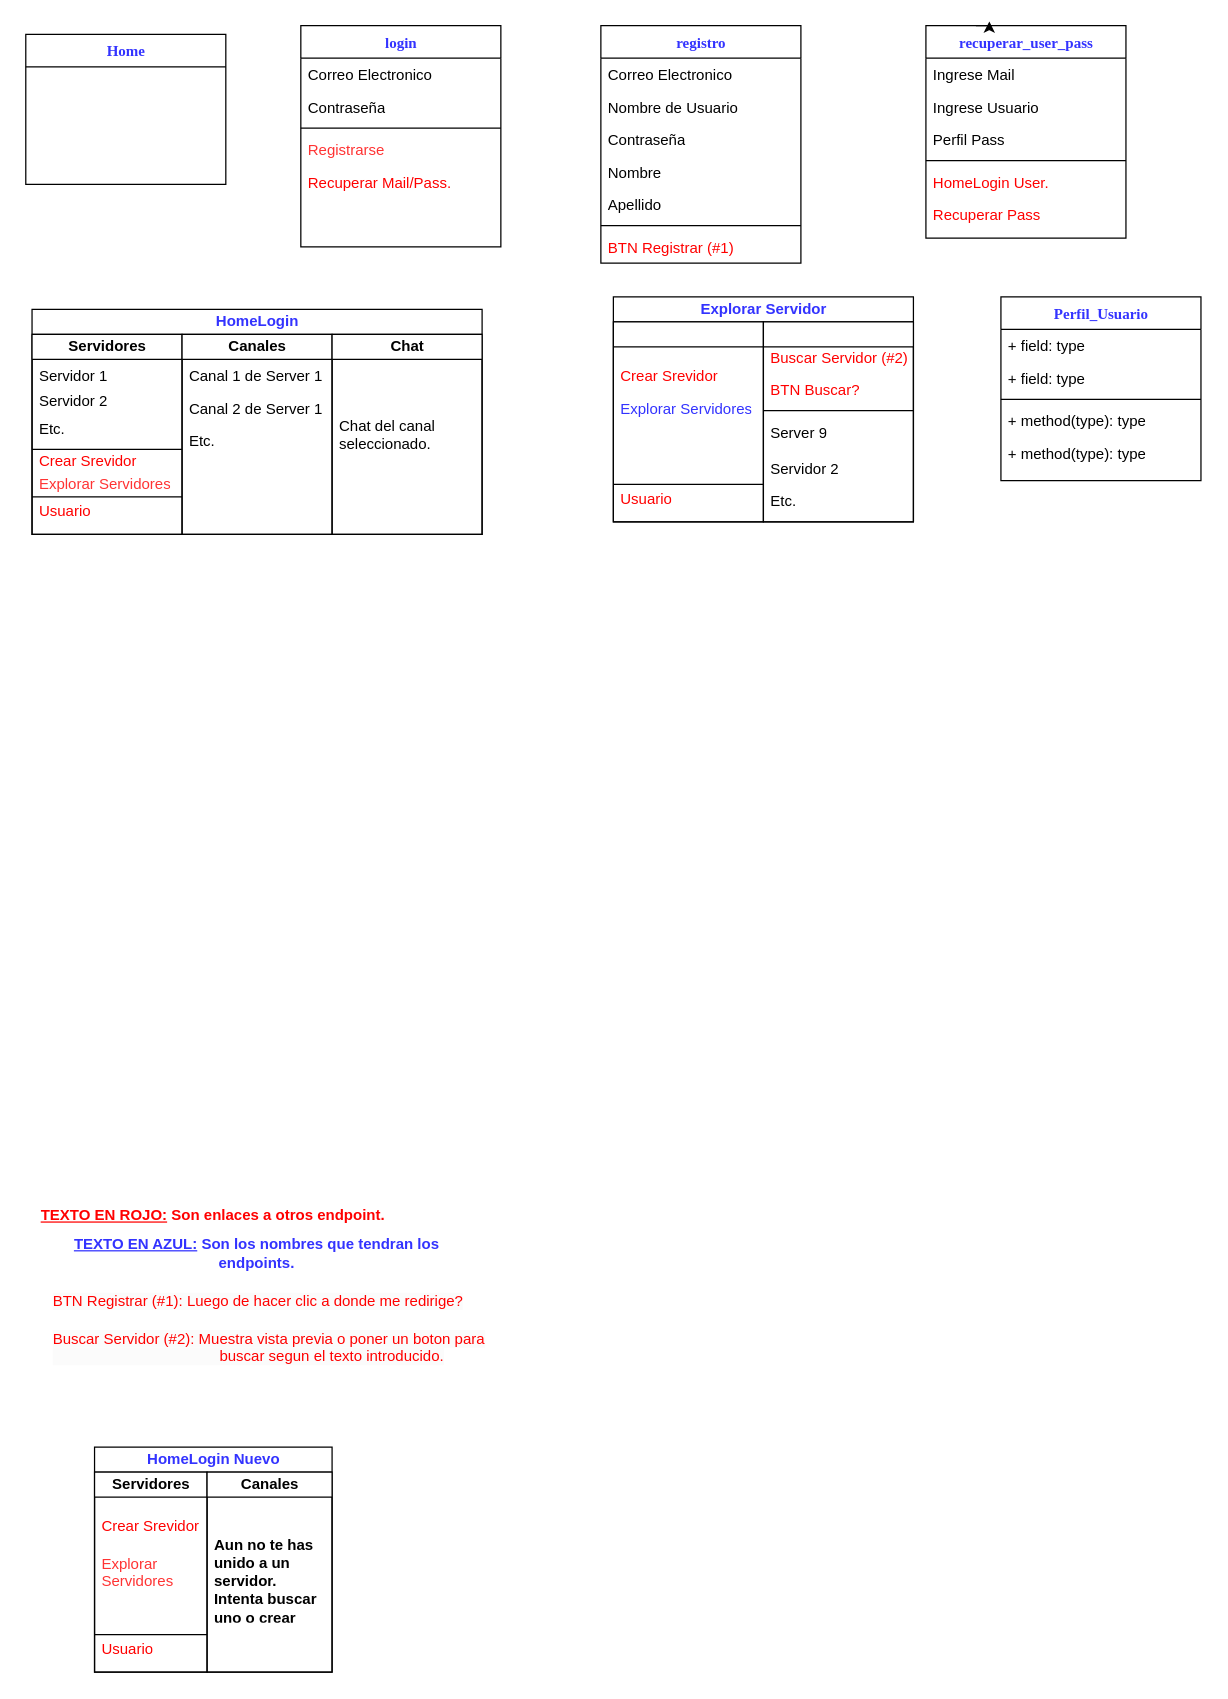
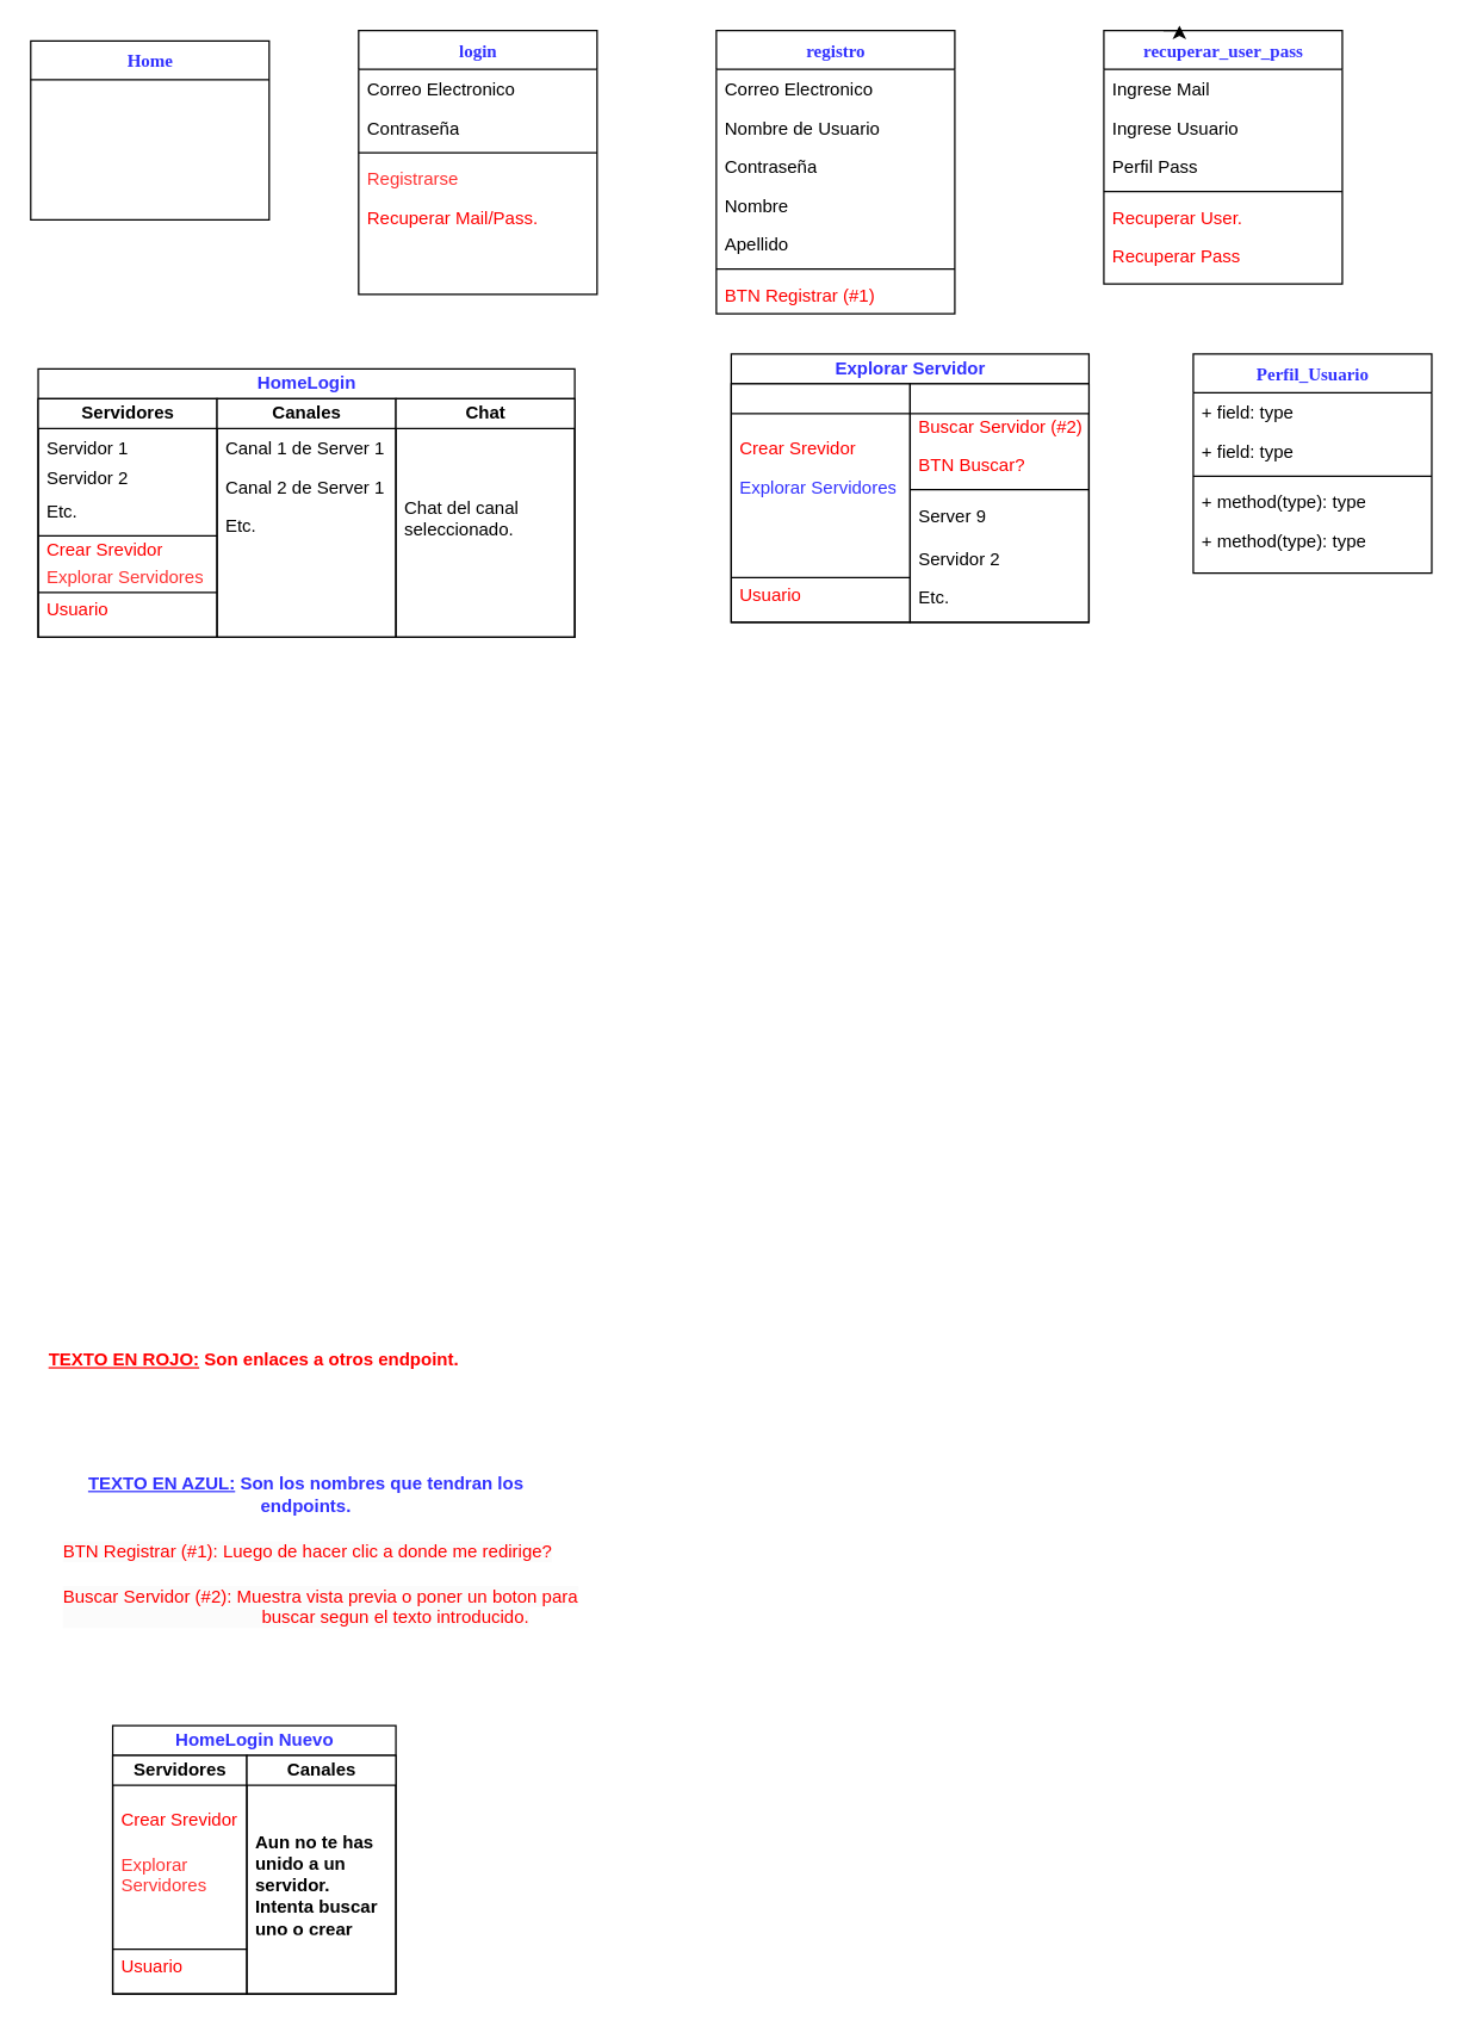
- <mxCell id="21" value="&lt;font color=&quot;#ff0000&quot;&gt;HomeLogin User.&lt;/font&gt;" style="text;html=1;strokeColor=none;fillColor=none;align=left;verticalAlign=top;spacingLeft=4;spacingRight=4;whiteSpace=wrap;overflow=hidden;rotatable=0;points=[[0,0.5],[1,0.5]];portConstraint=eastwest;" parent="16" vertex="1"><mxGeometry y="112" width="160" height="26" as="geometry" /></mxCell>
+ <mxCell id="21" value="&lt;font color=&quot;#ff0000&quot;&gt;Recuperar User.&lt;/font&gt;" style="text;html=1;strokeColor=none;fillColor=none;align=left;verticalAlign=top;spacingLeft=4;spacingRight=4;whiteSpace=wrap;overflow=hidden;rotatable=0;points=[[0,0.5],[1,0.5]];portConstraint=eastwest;" parent="16" vertex="1"><mxGeometry y="112" width="160" height="26" as="geometry" /></mxCell>
- <mxCell id="46" value="&lt;font color=&quot;#ff0000&quot;&gt;&lt;b&gt;&lt;u&gt;TEXTO EN ROJO:&lt;/u&gt; Son enlaces a otros endpoint.&lt;/b&gt;&lt;/font&gt;" style="text;html=1;strokeColor=none;fillColor=none;align=center;verticalAlign=middle;whiteSpace=wrap;rounded=0;" parent="1" vertex="1"><mxGeometry x="30" y="957" width="280" height="30" as="geometry" /></mxCell>
+ <mxCell id="46" value="&lt;font color=&quot;#ff0000&quot;&gt;&lt;b&gt;&lt;u&gt;TEXTO EN ROJO:&lt;/u&gt; Son enlaces a otros endpoint.&lt;/b&gt;&lt;/font&gt;" style="text;html=1;strokeColor=none;fillColor=none;align=center;verticalAlign=middle;whiteSpace=wrap;rounded=0;" parent="1" vertex="1"><mxGeometry x="30" y="897" width="280" height="30" as="geometry" /></mxCell>
